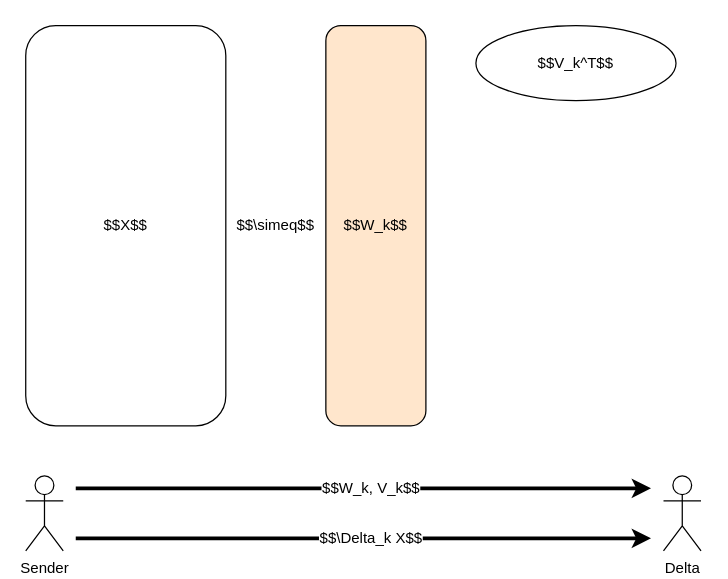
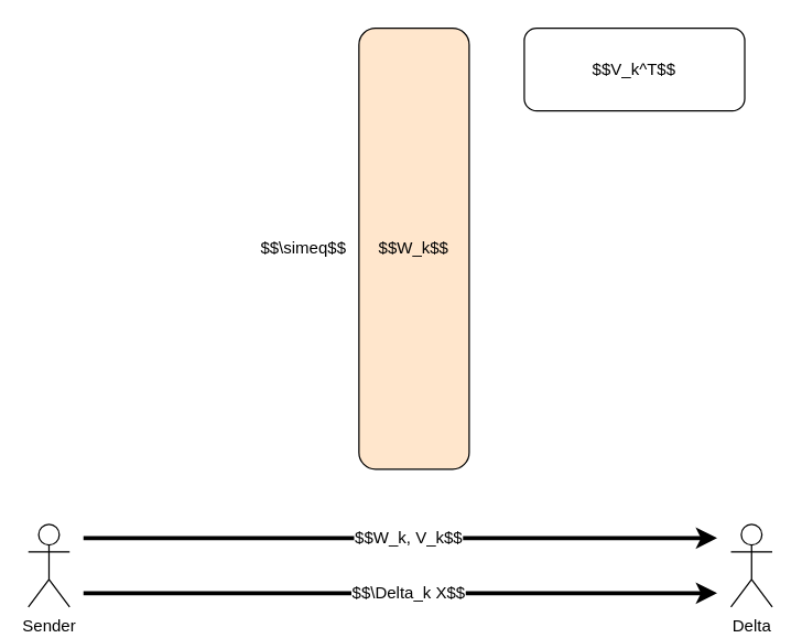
- <mxCell id="4" value="$$V_k^T$$" style="ellipse;whiteSpace=wrap;html=1;" parent="1" vertex="1"><mxGeometry x="380" y="20" width="160" height="60" as="geometry" /></mxCell>
+ <mxCell id="4" value="$$V_k^T$$" style="rounded=1;whiteSpace=wrap;html=1;" parent="1" vertex="1"><mxGeometry x="380" y="20" width="160" height="60" as="geometry" /></mxCell>
- <mxCell id="2" value="$$X$$" style="rounded=1;whiteSpace=wrap;html=1;" parent="1" vertex="1"><mxGeometry x="20" y="20" width="160" height="320" as="geometry" /></mxCell>
